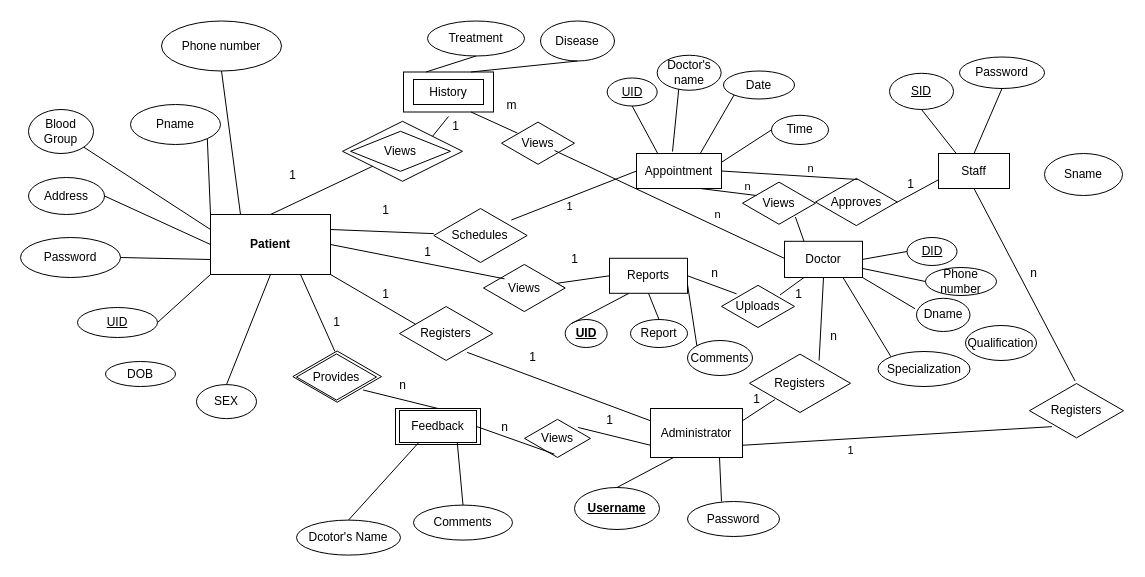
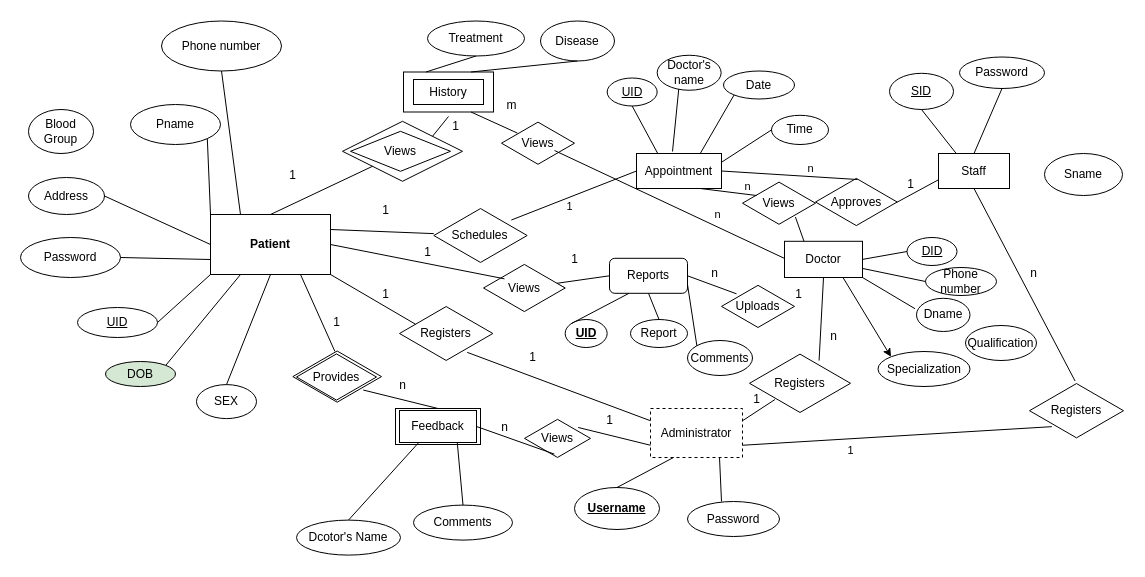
- <mxCell id="34" value="" style="endArrow=none;html=1;exitX=0;exitY=0.25;exitDx=0;exitDy=0;entryX=1;entryY=1;entryDx=0;entryDy=0;" edge="1" parent="1" source="2" target="9"><mxGeometry width="50" height="50" relative="1" as="geometry"><mxPoint x="658" y="327" as="sourcePoint" /><mxPoint x="708" y="277" as="targetPoint" /></mxGeometry></mxCell>
- <mxCell id="28" value="Reports" style="rounded=0;whiteSpace=wrap;html=1;" vertex="1" parent="1"><mxGeometry x="609" y="257.8" width="78" height="35" as="geometry" /></mxCell>
+ <mxCell id="28" value="Reports" style="whiteSpace=wrap;html=1;rounded=1;" vertex="1" parent="1"><mxGeometry x="609" y="257.8" width="78" height="35" as="geometry" /></mxCell>
- <mxCell id="73" value="" style="endArrow=none;html=1;exitX=0.802;exitY=0.238;exitDx=0;exitDy=0;exitPerimeter=0;entryX=0.25;entryY=1;entryDx=0;entryDy=0;" edge="1" parent="1" source="32" target="65"><mxGeometry width="50" height="50" relative="1" as="geometry"><mxPoint x="567" y="362" as="sourcePoint" /><mxPoint x="617" y="312" as="targetPoint" /></mxGeometry></mxCell>
+ <mxCell id="38" value="" style="endArrow=none;html=1;exitX=0.25;exitY=1;exitDx=0;exitDy=0;entryX=1;entryY=0;entryDx=0;entryDy=0;" edge="1" parent="1" source="2" target="6"><mxGeometry width="50" height="50" relative="1" as="geometry"><mxPoint x="658" y="327" as="sourcePoint" /><mxPoint x="708" y="277" as="targetPoint" /></mxGeometry></mxCell>
- <mxCell id="103" value="" style="endArrow=none;html=1;exitX=0.75;exitY=1;exitDx=0;exitDy=0;entryX=0;entryY=0;entryDx=0;entryDy=0;" edge="1" parent="1" source="65" target="98"><mxGeometry width="50" height="50" relative="1" as="geometry"><mxPoint x="742" y="299" as="sourcePoint" /><mxPoint x="792" y="249" as="targetPoint" /></mxGeometry></mxCell>
+ <mxCell id="103" value="" style="endArrow=classic;html=1;exitX=0.75;exitY=1;exitDx=0;exitDy=0;entryX=0;entryY=0;entryDx=0;entryDy=0;" edge="1" parent="1" source="65" target="98"><mxGeometry width="50" height="50" relative="1" as="geometry"><mxPoint x="742" y="299" as="sourcePoint" /><mxPoint x="792" y="249" as="targetPoint" /></mxGeometry></mxCell>
- <mxCell id="6" value="DOB" style="ellipse;whiteSpace=wrap;html=1;" parent="1" vertex="1"><mxGeometry x="105" y="361" width="70" height="25" as="geometry" /></mxCell>
+ <mxCell id="6" value="DOB" style="ellipse;whiteSpace=wrap;html=1;fillColor=#d5e8d4;" parent="1" vertex="1"><mxGeometry x="105" y="361" width="70" height="25" as="geometry" /></mxCell>
- <mxCell id="24" value="Administrator" style="rounded=0;whiteSpace=wrap;html=1;" vertex="1" parent="1"><mxGeometry x="650" y="408" width="92" height="49" as="geometry" /></mxCell>
+ <mxCell id="24" value="Administrator" style="rounded=0;whiteSpace=wrap;html=1;dashed=1;" vertex="1" parent="1"><mxGeometry x="650" y="408" width="92" height="49" as="geometry" /></mxCell>
